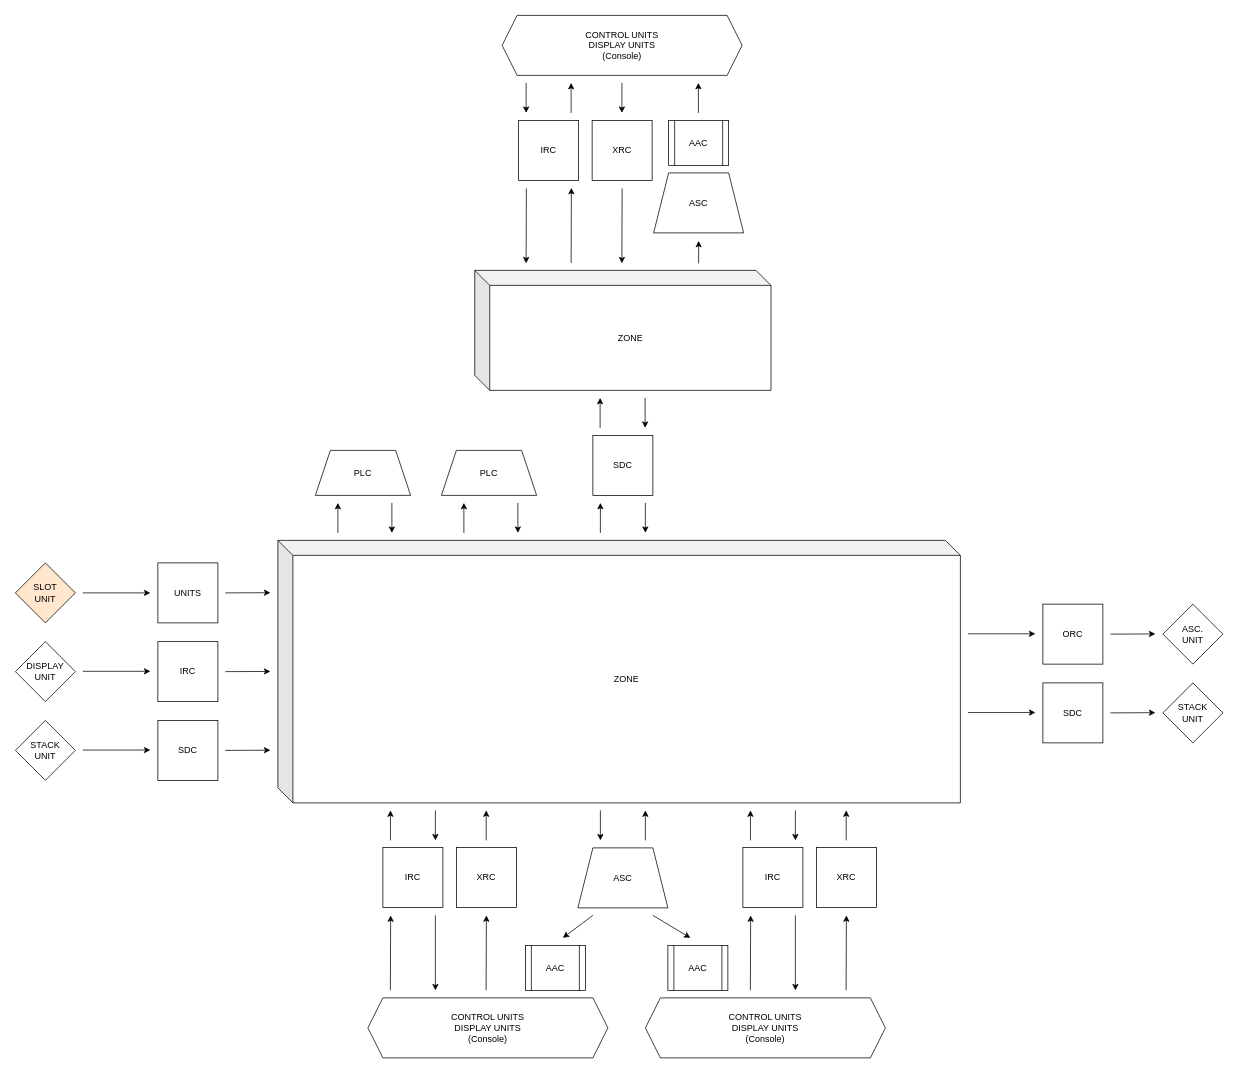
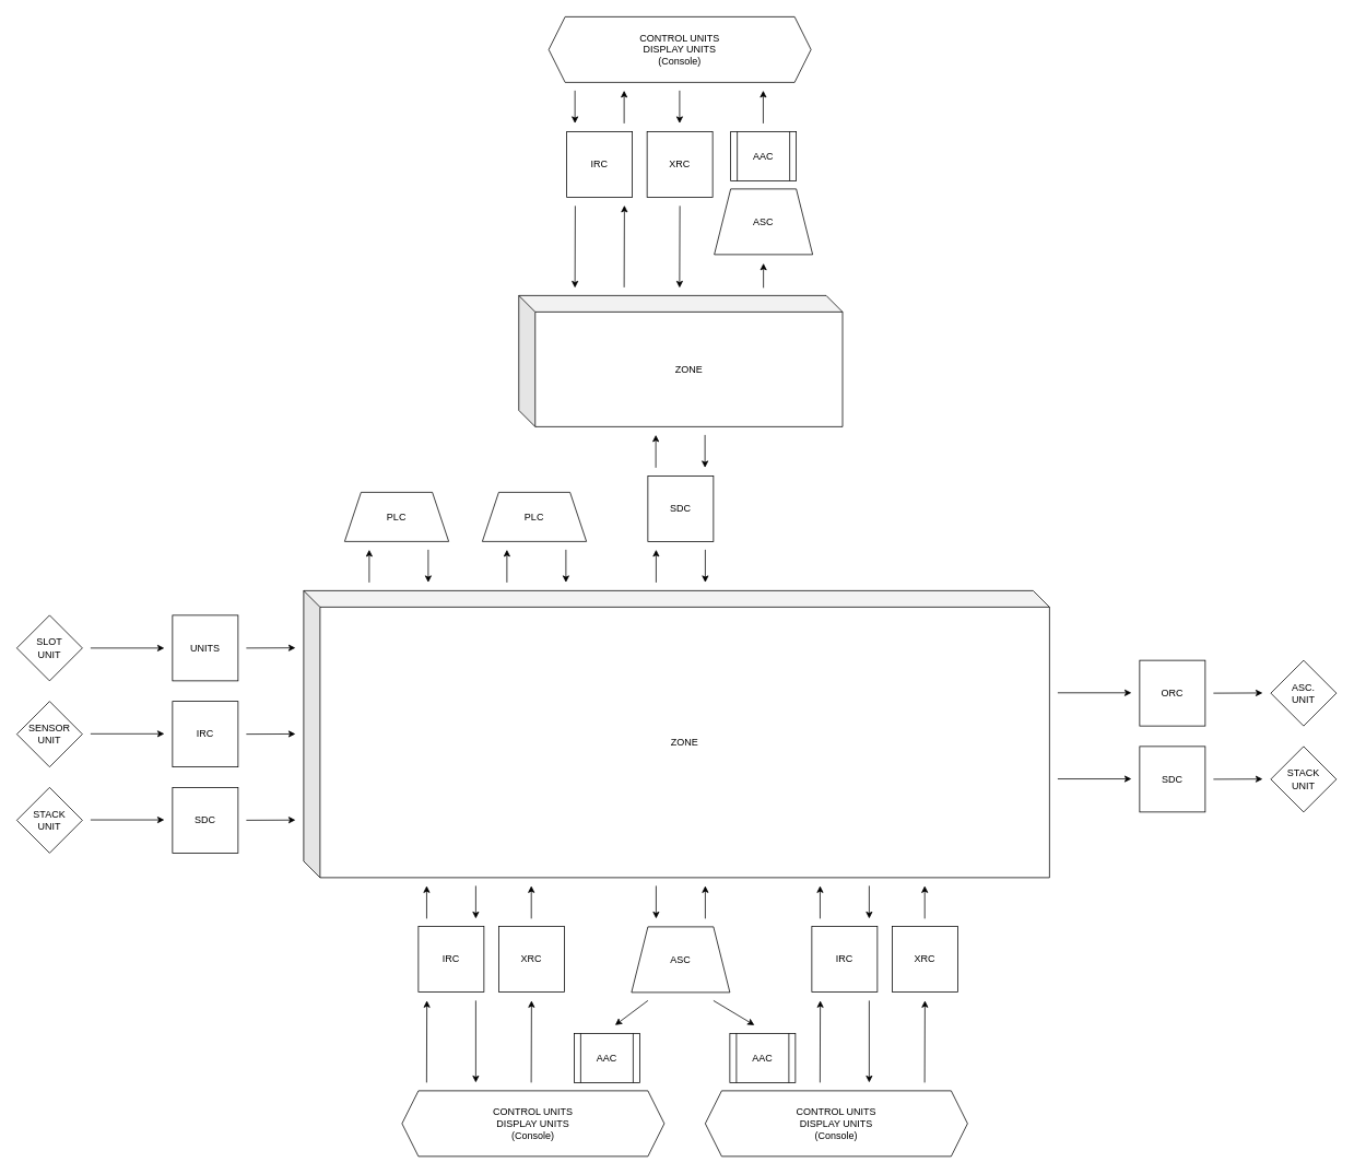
- <mxCell id="6" value="SLOT&lt;div&gt;UNIT&lt;/div&gt;" style="rhombus;whiteSpace=wrap;html=1;fillColor=#ffe6cc;" vertex="1" parent="1"><mxGeometry x="20" y="750" width="80" height="80" as="geometry" /></mxCell>
+ <mxCell id="6" value="SLOT&lt;div&gt;UNIT&lt;/div&gt;" style="rhombus;whiteSpace=wrap;html=1;" vertex="1" parent="1"><mxGeometry x="20" y="750" width="80" height="80" as="geometry" /></mxCell>
- <mxCell id="3" value="DISPLAY&lt;div&gt;UNIT&lt;/div&gt;" style="rhombus;whiteSpace=wrap;html=1;" vertex="1" parent="1"><mxGeometry x="20" y="855" width="80" height="80" as="geometry" /></mxCell>
+ <mxCell id="3" value="SENSOR&lt;div&gt;UNIT&lt;/div&gt;" style="rhombus;whiteSpace=wrap;html=1;" vertex="1" parent="1"><mxGeometry x="20" y="855" width="80" height="80" as="geometry" /></mxCell>
